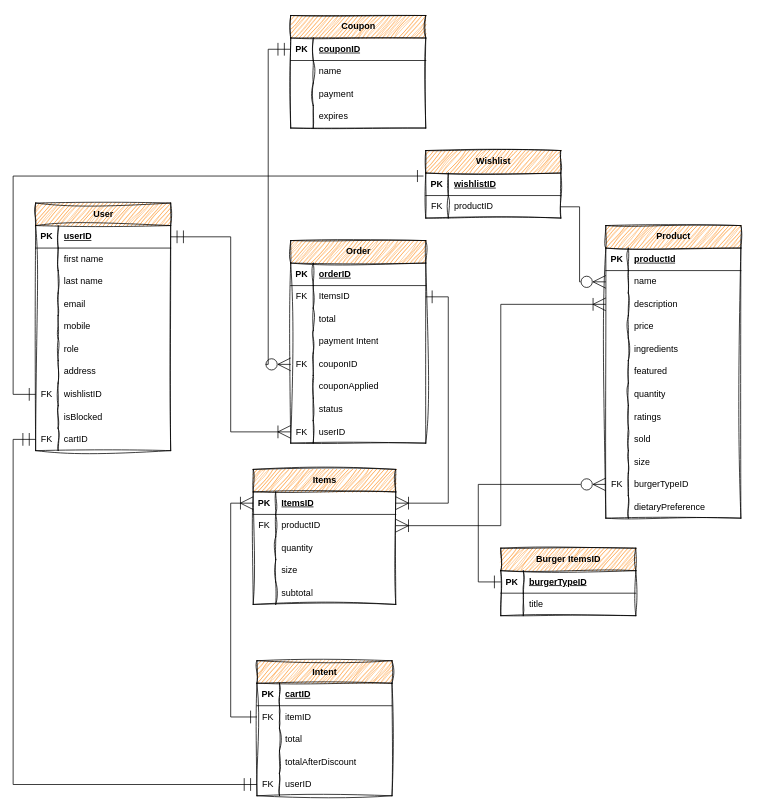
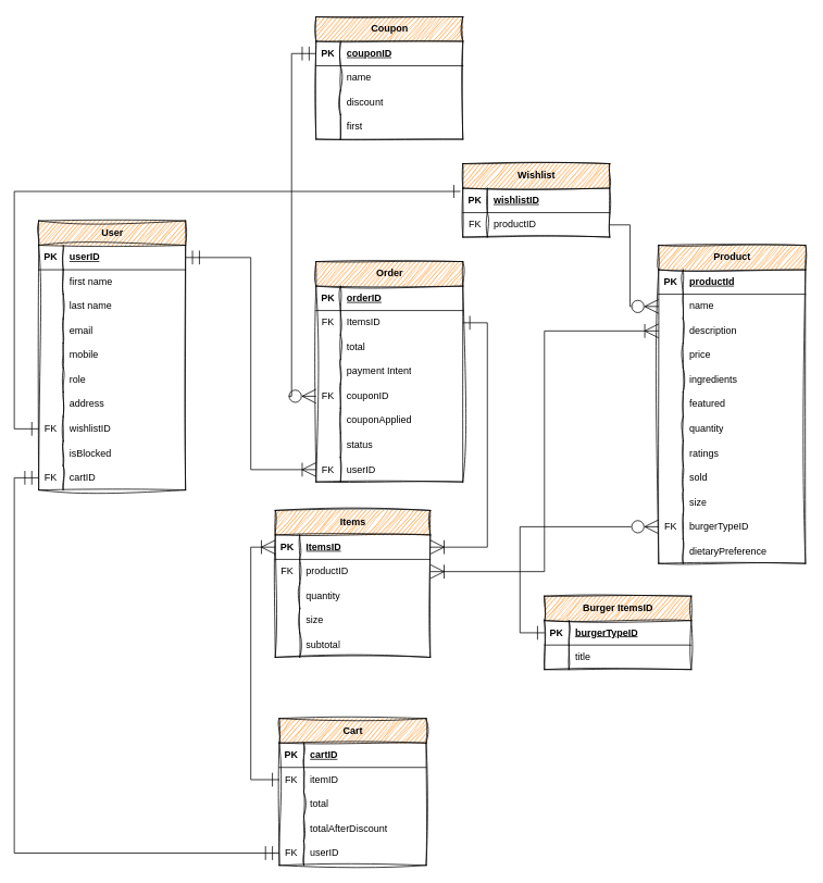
- <mxCell id="104" value="payment" style="shape=partialRectangle;connectable=0;fillColor=none;top=0;left=0;bottom=0;right=0;align=left;spacingLeft=6;overflow=hidden;whiteSpace=wrap;html=1;" parent="102" vertex="1"><mxGeometry x="30" width="150" height="30" as="geometry"><mxRectangle width="150" height="30" as="alternateBounds" /></mxGeometry></mxCell>
+ <mxCell id="104" value="discount" style="shape=partialRectangle;connectable=0;fillColor=none;top=0;left=0;bottom=0;right=0;align=left;spacingLeft=6;overflow=hidden;whiteSpace=wrap;html=1;" parent="102" vertex="1"><mxGeometry x="30" width="150" height="30" as="geometry"><mxRectangle width="150" height="30" as="alternateBounds" /></mxGeometry></mxCell>
- <mxCell id="107" value="expires" style="shape=partialRectangle;connectable=0;fillColor=none;top=0;left=0;bottom=0;right=0;align=left;spacingLeft=6;overflow=hidden;whiteSpace=wrap;html=1;" parent="105" vertex="1"><mxGeometry x="30" width="150" height="30" as="geometry"><mxRectangle width="150" height="30" as="alternateBounds" /></mxGeometry></mxCell>
+ <mxCell id="107" value="first" style="shape=partialRectangle;connectable=0;fillColor=none;top=0;left=0;bottom=0;right=0;align=left;spacingLeft=6;overflow=hidden;whiteSpace=wrap;html=1;" parent="105" vertex="1"><mxGeometry x="30" width="150" height="30" as="geometry"><mxRectangle width="150" height="30" as="alternateBounds" /></mxGeometry></mxCell>
- <mxCell id="131" value="Intent" style="shape=table;startSize=30;container=1;collapsible=1;childLayout=tableLayout;fixedRows=1;rowLines=0;fontStyle=1;align=center;resizeLast=1;html=1;fillColor=#FF8000;sketch=1;curveFitting=1;jiggle=2;" parent="1" vertex="1"><mxGeometry x="315" y="880" width="180" height="180" as="geometry" /></mxCell>
+ <mxCell id="131" value="Cart" style="shape=table;startSize=30;container=1;collapsible=1;childLayout=tableLayout;fixedRows=1;rowLines=0;fontStyle=1;align=center;resizeLast=1;html=1;fillColor=#FF8000;sketch=1;curveFitting=1;jiggle=2;" parent="1" vertex="1"><mxGeometry x="315" y="880" width="180" height="180" as="geometry" /></mxCell>
